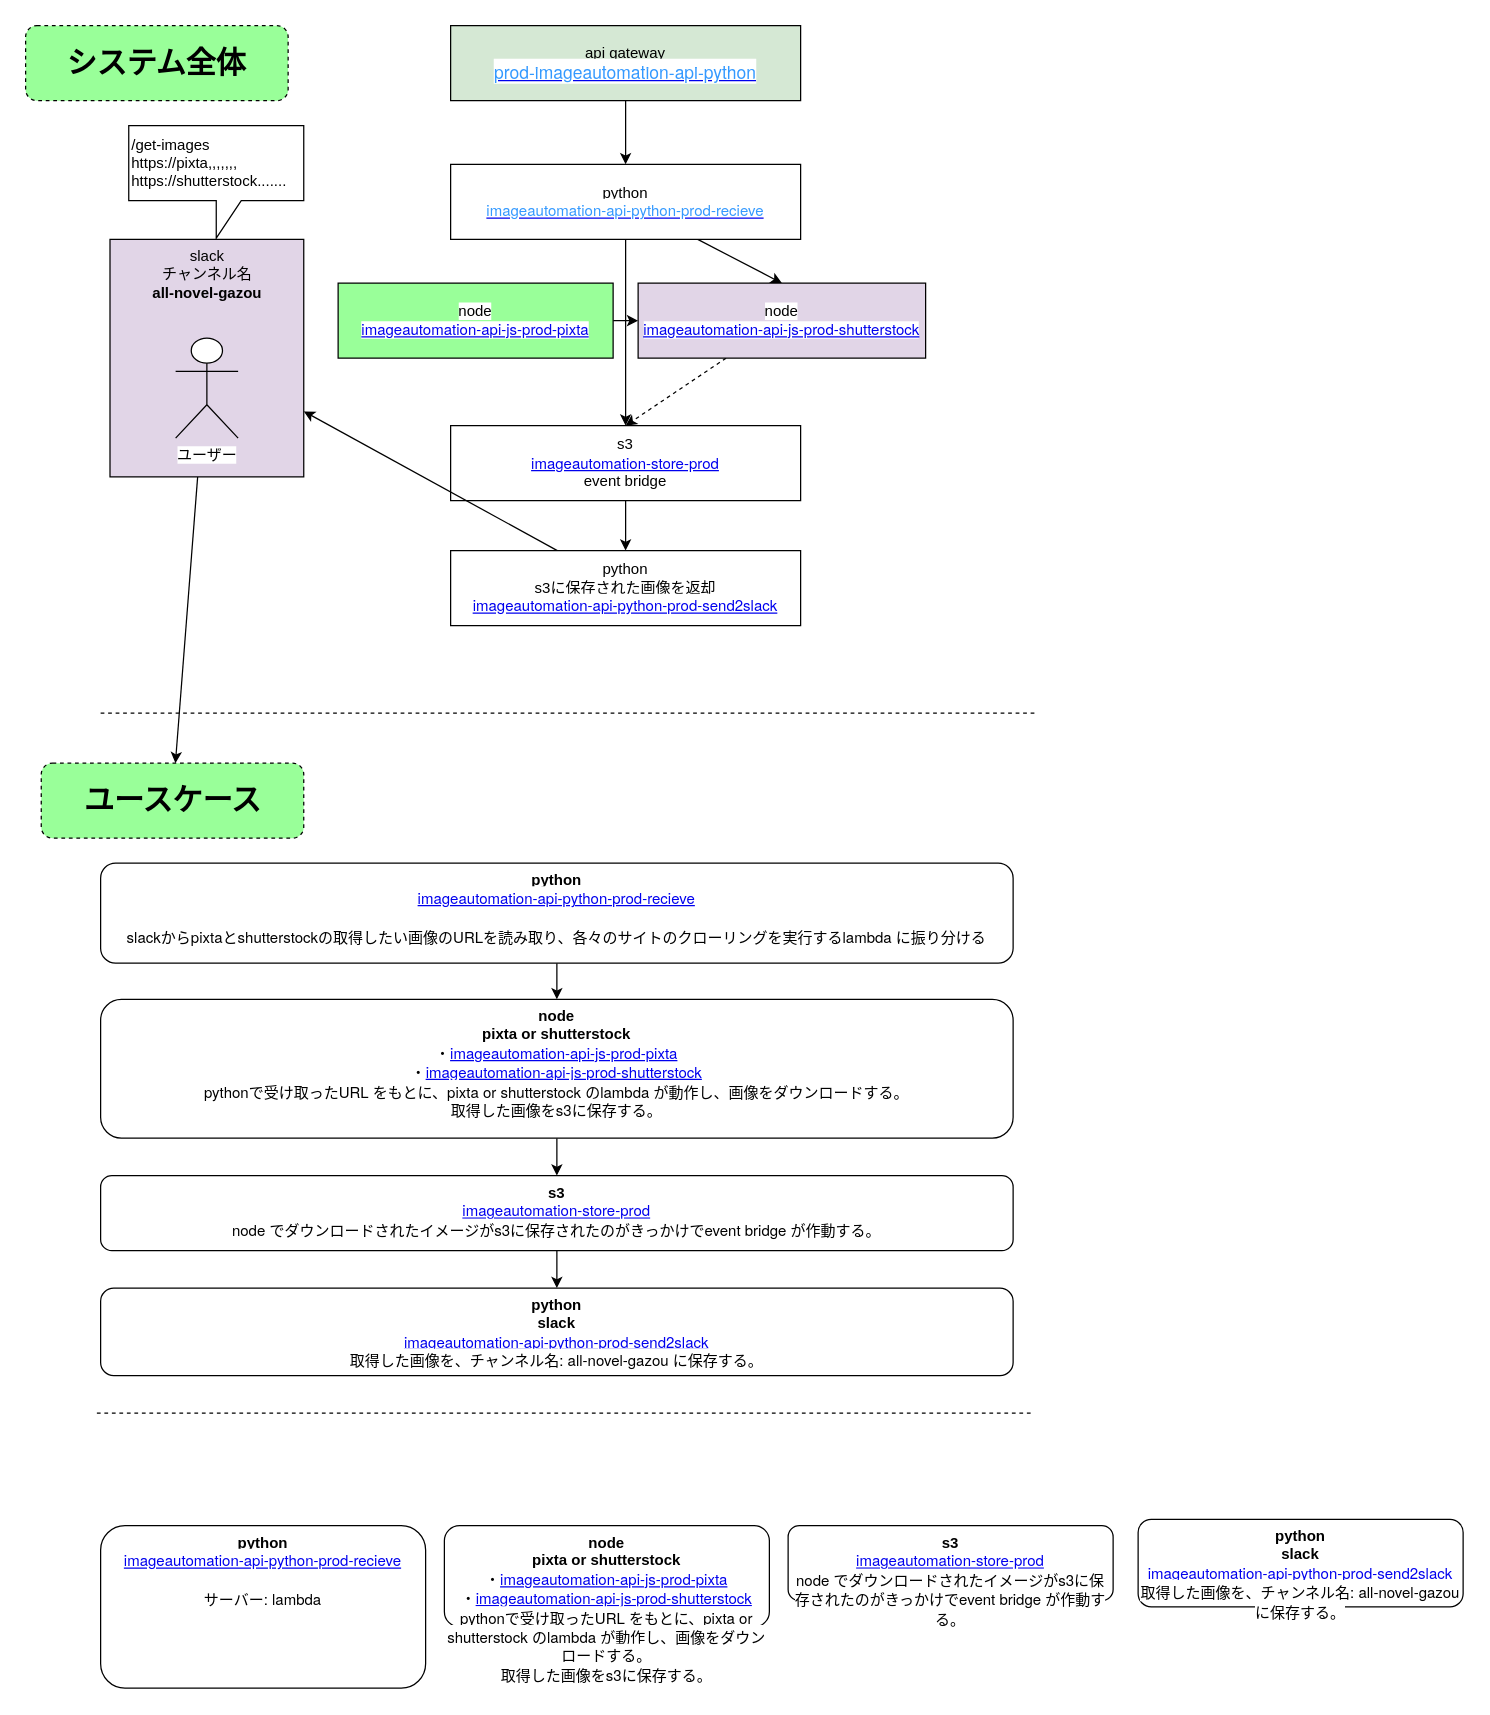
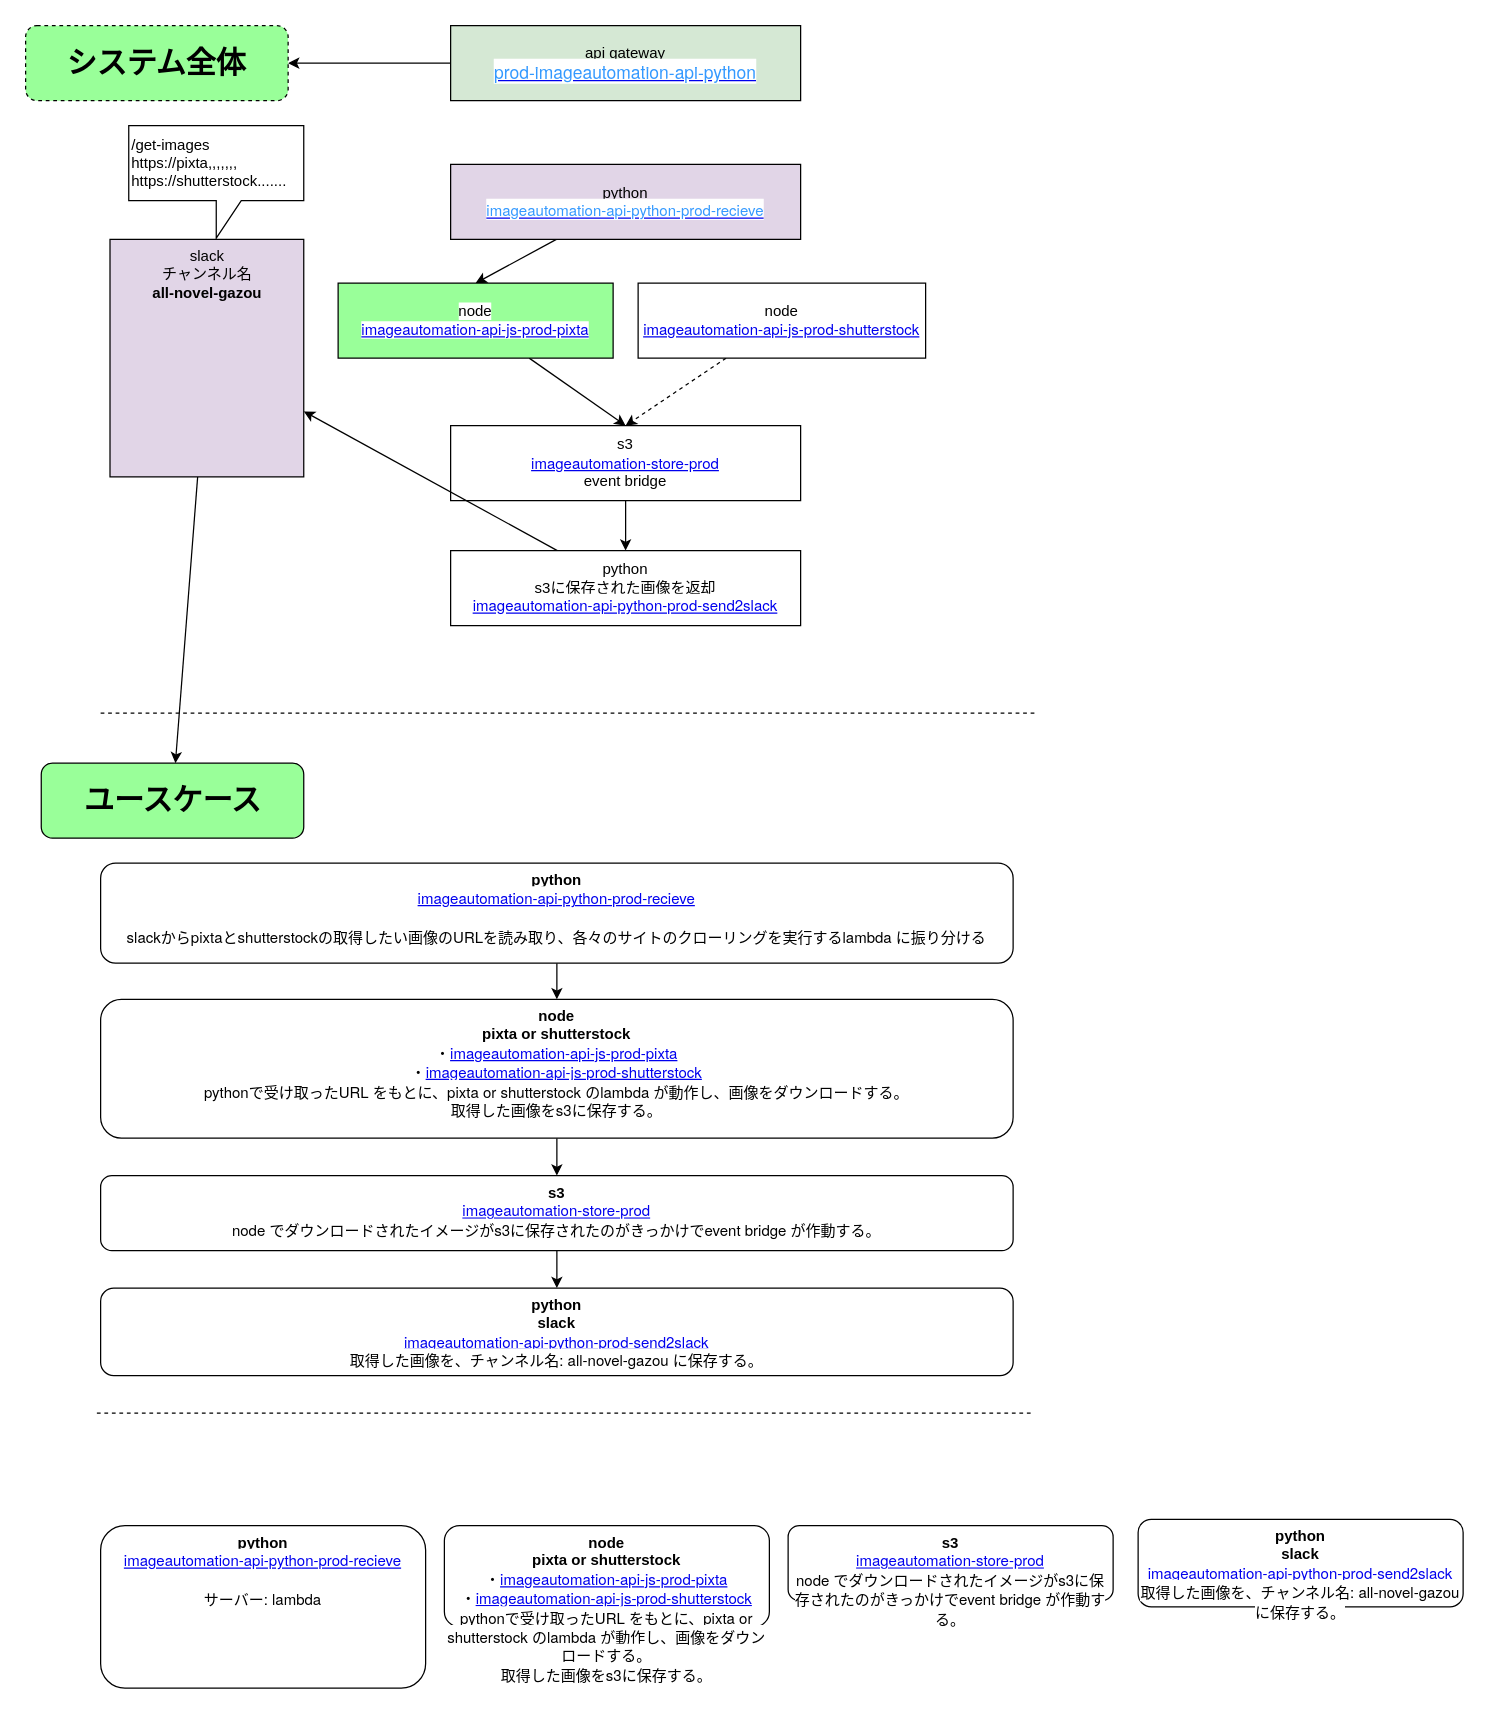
- <mxCell id="13" style="edgeStyle=none;rounded=0;orthogonalLoop=1;jettySize=auto;html=1;endArrow=classic;endFill=1;" parent="1" source="14" target="7" edge="1"><mxGeometry relative="1" as="geometry" /></mxCell>
+ <mxCell id="13" style="edgeStyle=none;rounded=0;orthogonalLoop=1;jettySize=auto;html=1;endArrow=classic;endFill=1;" parent="1" source="14" target="20" edge="1"><mxGeometry relative="1" as="geometry" /></mxCell>
- <mxCell id="7" value="&lt;font style=&quot;font-size: 12px&quot;&gt;python&lt;br&gt;&lt;span style=&quot;font-family: &amp;#34;amazon ember&amp;#34; , &amp;#34;helvetica neue&amp;#34; , &amp;#34;roboto&amp;#34; , &amp;#34;arial&amp;#34; , sans-serif ; text-align: left ; white-space: nowrap ; background-color: rgb(255 , 255 , 255)&quot;&gt;&lt;a href=&quot;https://ap-northeast-1.console.aws.amazon.com/lambda/home?region=ap-northeast-1#/functions/imageautomation-api-python-prod-recieve?tab=code&quot;&gt;&lt;font color=&quot;#3399ff&quot;&gt;imageautomation-api-python-prod-recieve&lt;/font&gt;&lt;/a&gt;&lt;/span&gt;&lt;/font&gt;" style="rounded=0;whiteSpace=wrap;html=1;" parent="1" vertex="1"><mxGeometry x="360" y="131" width="280" height="60" as="geometry" /></mxCell>
+ <mxCell id="7" value="&lt;font style=&quot;font-size: 12px&quot;&gt;python&lt;br&gt;&lt;span style=&quot;font-family: &amp;#34;amazon ember&amp;#34; , &amp;#34;helvetica neue&amp;#34; , &amp;#34;roboto&amp;#34; , &amp;#34;arial&amp;#34; , sans-serif ; text-align: left ; white-space: nowrap ; background-color: rgb(255 , 255 , 255)&quot;&gt;&lt;a href=&quot;https://ap-northeast-1.console.aws.amazon.com/lambda/home?region=ap-northeast-1#/functions/imageautomation-api-python-prod-recieve?tab=code&quot;&gt;&lt;font color=&quot;#3399ff&quot;&gt;imageautomation-api-python-prod-recieve&lt;/font&gt;&lt;/a&gt;&lt;/span&gt;&lt;/font&gt;" style="rounded=0;whiteSpace=wrap;html=1;fillColor=#e1d5e7;" parent="1" vertex="1"><mxGeometry x="360" y="131" width="280" height="60" as="geometry" /></mxCell>
- <mxCell id="6" style="edgeStyle=none;rounded=0;orthogonalLoop=1;jettySize=auto;html=1;entryX=0.5;entryY=0;entryDx=0;entryDy=0;endArrow=classic;endFill=1;" parent="1" source="7" target="12" edge="1"><mxGeometry relative="1" as="geometry" /></mxCell>
- <mxCell id="9" style="edgeStyle=none;rounded=0;orthogonalLoop=1;jettySize=auto;html=1;endArrow=classic;endFill=1;" parent="1" source="10" target="12" edge="1"><mxGeometry relative="1" as="geometry" /></mxCell>
+ <mxCell id="9" style="edgeStyle=none;rounded=0;orthogonalLoop=1;jettySize=auto;html=1;endArrow=classic;endFill=1;entryX=0.5;entryY=0;entryDx=0;entryDy=0;" parent="1" source="10" target="16" edge="1"><mxGeometry relative="1" as="geometry" /></mxCell>
- <mxCell id="12" value="&lt;font style=&quot;font-size: 12px ; background-color: rgb(255 , 255 , 255)&quot;&gt;node&lt;br&gt;&lt;span style=&quot;font-family: &amp;#34;amazon ember&amp;#34; , &amp;#34;helvetica neue&amp;#34; , &amp;#34;roboto&amp;#34; , &amp;#34;arial&amp;#34; , sans-serif ; text-align: left ; white-space: nowrap&quot;&gt;&lt;a href=&quot;https://ap-northeast-1.console.aws.amazon.com/lambda/home?region=ap-northeast-1#/functions/imageautomation-api-js-prod-shutterstock?tab=code&quot;&gt;imageautomation-api-js-prod-shutterstock&lt;/a&gt;&lt;/span&gt;&lt;/font&gt;" style="rounded=0;whiteSpace=wrap;html=1;fillColor=#e1d5e7;" parent="1" vertex="1"><mxGeometry x="510" y="226" width="230" height="60" as="geometry" /></mxCell>
+ <mxCell id="12" value="&lt;font style=&quot;font-size: 12px ; background-color: rgb(255 , 255 , 255)&quot;&gt;node&lt;br&gt;&lt;span style=&quot;font-family: &amp;#34;amazon ember&amp;#34; , &amp;#34;helvetica neue&amp;#34; , &amp;#34;roboto&amp;#34; , &amp;#34;arial&amp;#34; , sans-serif ; text-align: left ; white-space: nowrap&quot;&gt;&lt;a href=&quot;https://ap-northeast-1.console.aws.amazon.com/lambda/home?region=ap-northeast-1#/functions/imageautomation-api-js-prod-shutterstock?tab=code&quot;&gt;imageautomation-api-js-prod-shutterstock&lt;/a&gt;&lt;/span&gt;&lt;/font&gt;" style="rounded=0;whiteSpace=wrap;html=1;" parent="1" vertex="1"><mxGeometry x="510" y="226" width="230" height="60" as="geometry" /></mxCell>
- <mxCell id="5" style="edgeStyle=none;rounded=0;orthogonalLoop=1;jettySize=auto;html=1;endArrow=classic;endFill=1;" parent="1" source="7" target="16" edge="1"><mxGeometry relative="1" as="geometry" /></mxCell>
+ <mxCell id="5" style="edgeStyle=none;rounded=0;orthogonalLoop=1;jettySize=auto;html=1;endArrow=classic;endFill=1;entryX=0.5;entryY=0;entryDx=0;entryDy=0;" parent="1" source="7" target="10" edge="1"><mxGeometry relative="1" as="geometry" /></mxCell>
- <mxCell id="4" value="ユーザー" style="shape=umlActor;verticalLabelPosition=bottom;labelBackgroundColor=#ffffff;verticalAlign=top;html=1;outlineConnect=0;" parent="1" vertex="1"><mxGeometry x="140" y="270" width="50" height="80" as="geometry" /></mxCell>
- <mxCell id="22" value="&lt;span style=&quot;font-size: 24px&quot;&gt;&lt;b&gt;ユースケース&lt;br&gt;&lt;/b&gt;&lt;/span&gt;" style="rounded=1;whiteSpace=wrap;html=1;align=center;fillColor=#99FF99;gradientColor=none;dashed=1;" parent="1" vertex="1"><mxGeometry x="32.5" y="610" width="210" height="60" as="geometry" /></mxCell>
+ <mxCell id="22" value="&lt;span style=&quot;font-size: 24px&quot;&gt;&lt;b&gt;ユースケース&lt;br&gt;&lt;/b&gt;&lt;/span&gt;" style="rounded=1;whiteSpace=wrap;html=1;align=center;fillColor=#99FF99;gradientColor=none;" parent="1" vertex="1"><mxGeometry x="32.5" y="610" width="210" height="60" as="geometry" /></mxCell>
